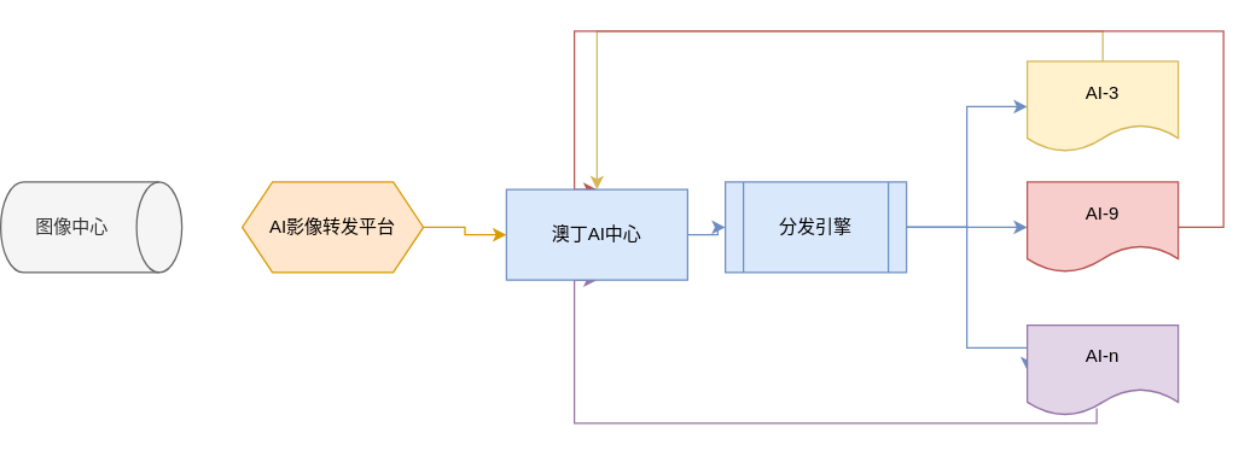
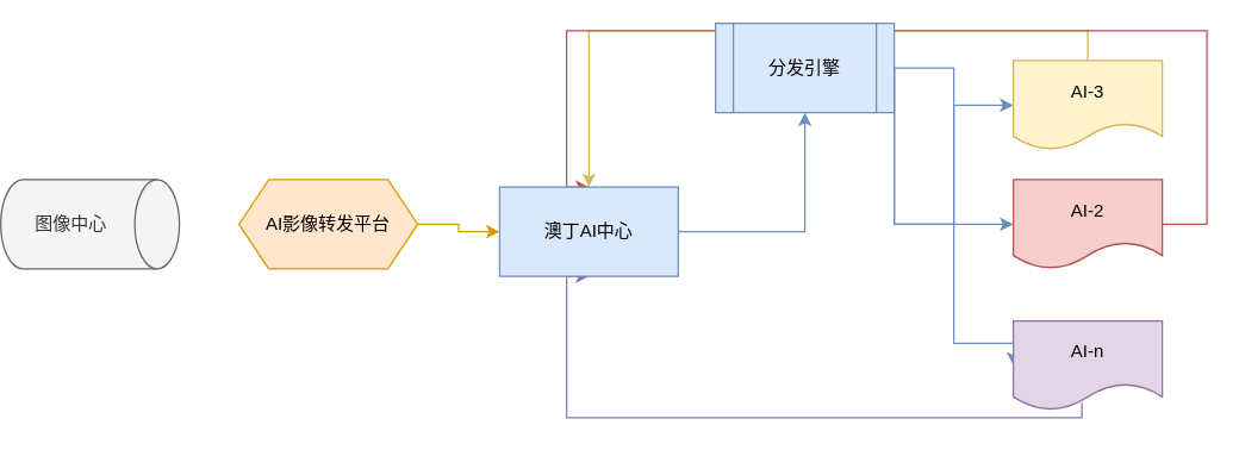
- <mxCell id="9" value="AI-9" style="shape=document;whiteSpace=wrap;html=1;boundedLbl=1;fillColor=#f8cecc;strokeColor=#b85450;" vertex="1" parent="1"><mxGeometry x="670" y="120" width="100" height="60" as="geometry" /></mxCell>
+ <mxCell id="9" value="AI-2" style="shape=document;whiteSpace=wrap;html=1;boundedLbl=1;fillColor=#f8cecc;strokeColor=#b85450;" vertex="1" parent="1"><mxGeometry x="670" y="120" width="100" height="60" as="geometry" /></mxCell>
- <mxCell id="16" value="分发引擎" style="shape=process;whiteSpace=wrap;html=1;backgroundOutline=1;fillColor=#dae8fc;strokeColor=#6c8ebf;" vertex="1" parent="1"><mxGeometry x="470" y="120" width="120" height="60" as="geometry" /></mxCell>
+ <mxCell id="16" value="分发引擎" style="shape=process;whiteSpace=wrap;html=1;backgroundOutline=1;fillColor=#dae8fc;strokeColor=#6c8ebf;" vertex="1" parent="1"><mxGeometry x="470" y="15" width="120" height="60" as="geometry" /></mxCell>
